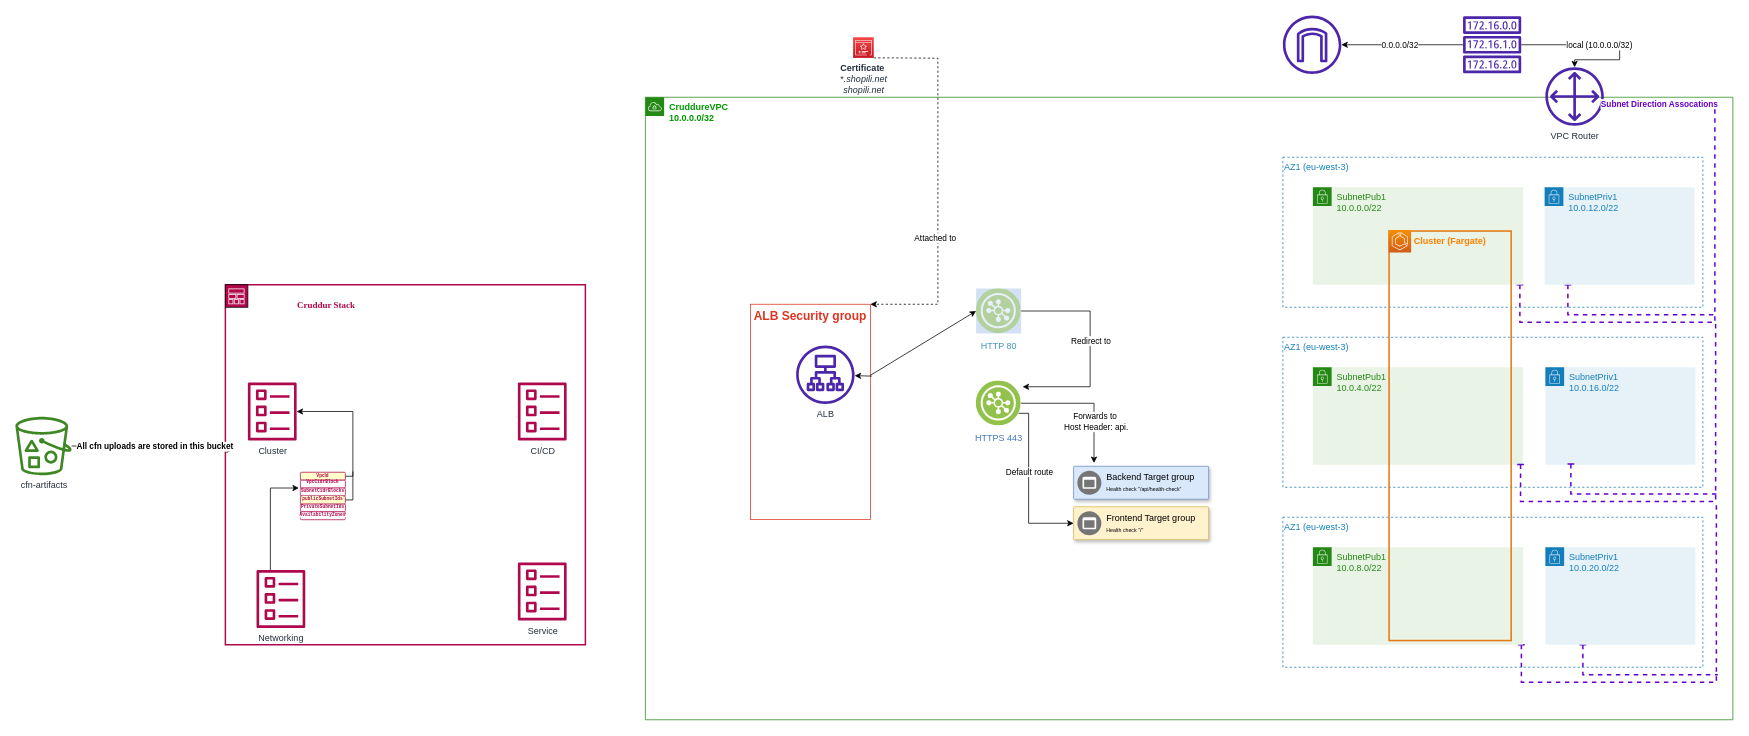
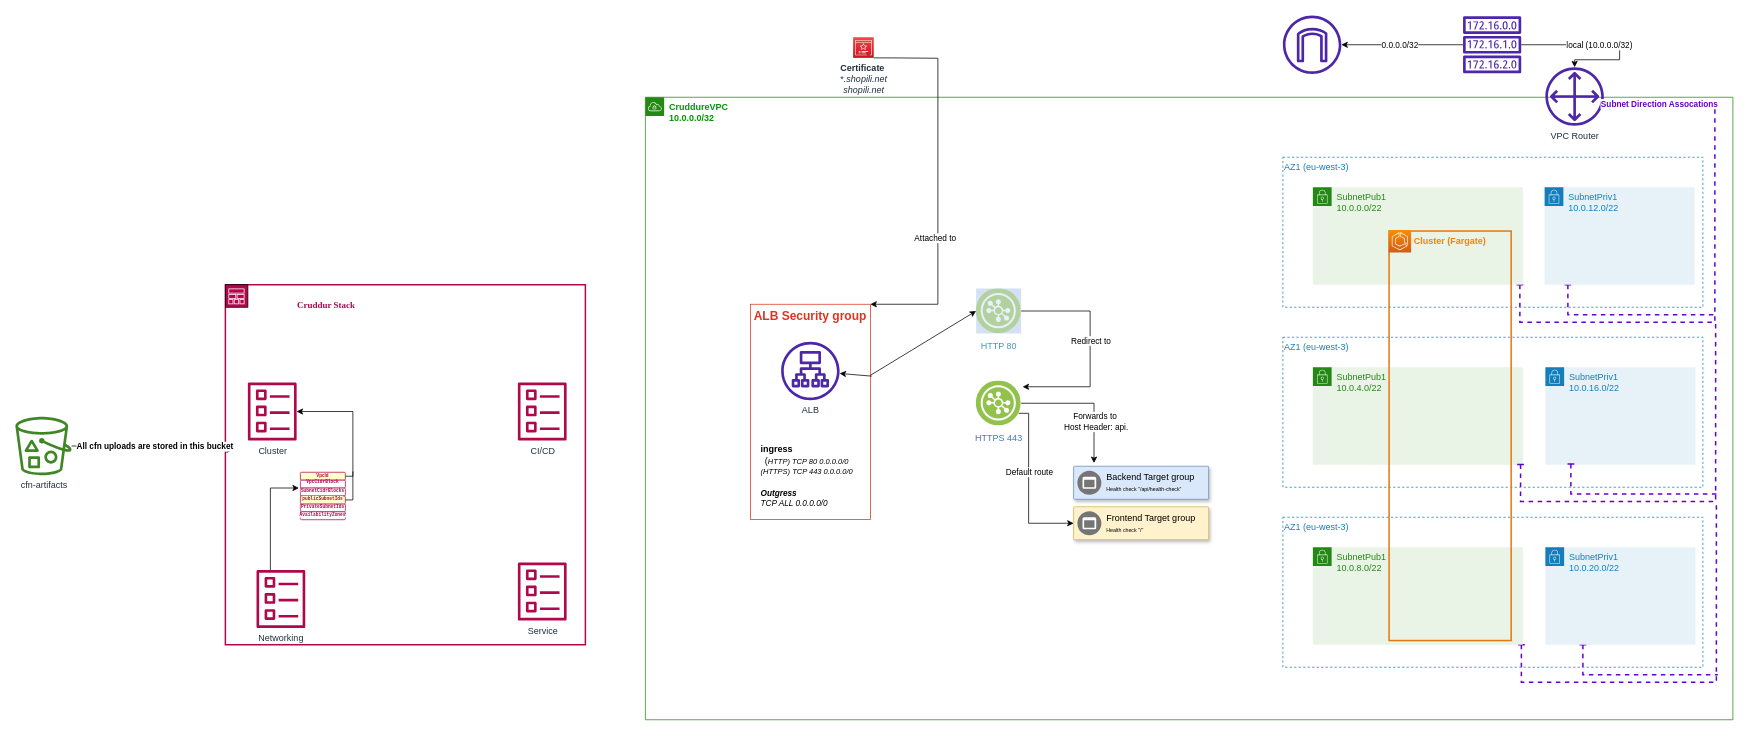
- <mxCell id="73" style="edgeStyle=orthogonalEdgeStyle;rounded=0;orthogonalLoop=1;jettySize=auto;html=1;entryX=1;entryY=0;entryDx=0;entryDy=0;exitX=1;exitY=1;exitDx=0;exitDy=0;exitPerimeter=0;dashed=1;" edge="1" parent="1" source="72" target="53"><mxGeometry relative="1" as="geometry"><Array as="points"><mxPoint x="1190" y="77" /><mxPoint x="1250" y="77" /><mxPoint x="1250" y="405" /></Array></mxGeometry></mxCell>
+ <mxCell id="73" style="edgeStyle=orthogonalEdgeStyle;rounded=0;orthogonalLoop=1;jettySize=auto;html=1;entryX=1;entryY=0;entryDx=0;entryDy=0;exitX=1;exitY=1;exitDx=0;exitDy=0;exitPerimeter=0;" edge="1" parent="1" source="72" target="53"><mxGeometry relative="1" as="geometry"><Array as="points"><mxPoint x="1190" y="77" /><mxPoint x="1250" y="77" /><mxPoint x="1250" y="405" /></Array></mxGeometry></mxCell>
- <mxCell id="36" value="ALB&lt;br&gt;" style="sketch=0;outlineConnect=0;fontColor=#232F3E;gradientColor=none;fillColor=#4D27AA;strokeColor=none;dashed=0;verticalLabelPosition=bottom;verticalAlign=top;align=center;html=1;fontSize=12;fontStyle=0;aspect=fixed;pointerEvents=1;shape=mxgraph.aws4.application_load_balancer;" vertex="1" parent="35"><mxGeometry x="150" y="95" width="78" height="78" as="geometry" /></mxCell>
+ <mxCell id="36" value="ALB&lt;br&gt;" style="sketch=0;outlineConnect=0;fontColor=#232F3E;gradientColor=none;fillColor=#4D27AA;strokeColor=none;dashed=0;verticalLabelPosition=bottom;verticalAlign=top;align=center;html=1;fontSize=12;fontStyle=0;aspect=fixed;pointerEvents=1;shape=mxgraph.aws4.application_load_balancer;" vertex="1" parent="35"><mxGeometry x="130" y="90" width="78" height="78" as="geometry" /></mxCell>
+ <mxCell id="56" value="&lt;div style=&quot;text-align: left;&quot;&gt;&lt;b style=&quot;background-color: initial;&quot;&gt;ingress&lt;/b&gt;&lt;span style=&quot;background-color: initial;&quot;&gt;&amp;nbsp;&lt;/span&gt;&lt;/div&gt;(&lt;font style=&quot;&quot;&gt;&lt;i style=&quot;&quot;&gt;&lt;font size=&quot;1&quot;&gt;HTTP) TCP 80 0.0.0.0/0&lt;/font&gt;&lt;br&gt;&lt;font size=&quot;1&quot;&gt;(HTTPS) TCP 443 0.0.0.0/0&lt;/font&gt;&lt;br&gt;&lt;br&gt;&lt;div style=&quot;text-align: left;&quot;&gt;&lt;i style=&quot;background-color: initial;&quot;&gt;&lt;font style=&quot;font-size: 11px;&quot;&gt;&lt;b&gt;Outgress&lt;/b&gt;&lt;br&gt;TCP ALL 0.0.0.0/0&lt;/font&gt;&lt;/i&gt;&lt;/div&gt;&lt;/i&gt;&lt;/font&gt;" style="text;html=1;strokeColor=none;fillColor=none;align=center;verticalAlign=middle;whiteSpace=wrap;rounded=0;" vertex="1" parent="35"><mxGeometry x="100" y="220" width="129" height="100" as="geometry" /></mxCell>
